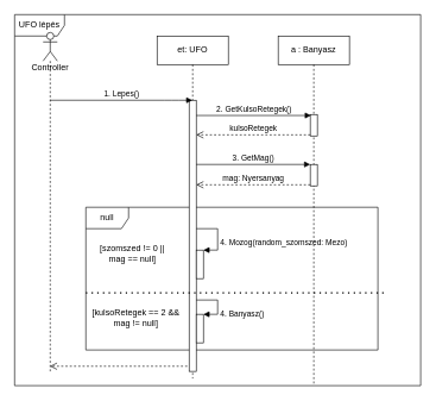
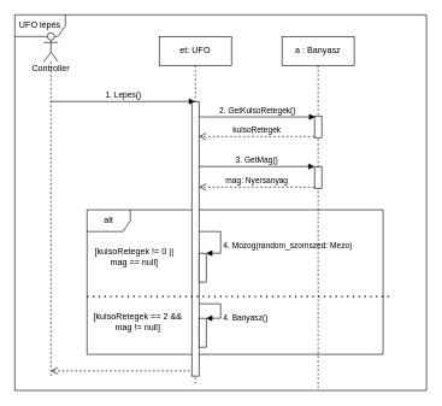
- <mxCell id="3" value="null" style="shape=umlFrame;whiteSpace=wrap;html=1;" parent="1" vertex="1"><mxGeometry x="120" y="290" width="410" height="200" as="geometry" /></mxCell>
+ <mxCell id="3" value="alt" style="shape=umlFrame;whiteSpace=wrap;html=1;" parent="1" vertex="1"><mxGeometry x="120" y="290" width="410" height="200" as="geometry" /></mxCell>
- <mxCell id="13" value="[szomszed != 0 || &lt;br&gt;mag == null]" style="text;html=1;align=center;verticalAlign=middle;resizable=0;points=[];autosize=1;" parent="1" vertex="1"><mxGeometry x="120" y="340" width="130" height="30" as="geometry" /></mxCell>
+ <mxCell id="13" value="[kulsoRetegek != 0 || &lt;br&gt;mag == null]" style="text;html=1;align=center;verticalAlign=middle;resizable=0;points=[];autosize=1;" parent="1" vertex="1"><mxGeometry x="120" y="340" width="130" height="30" as="geometry" /></mxCell>
